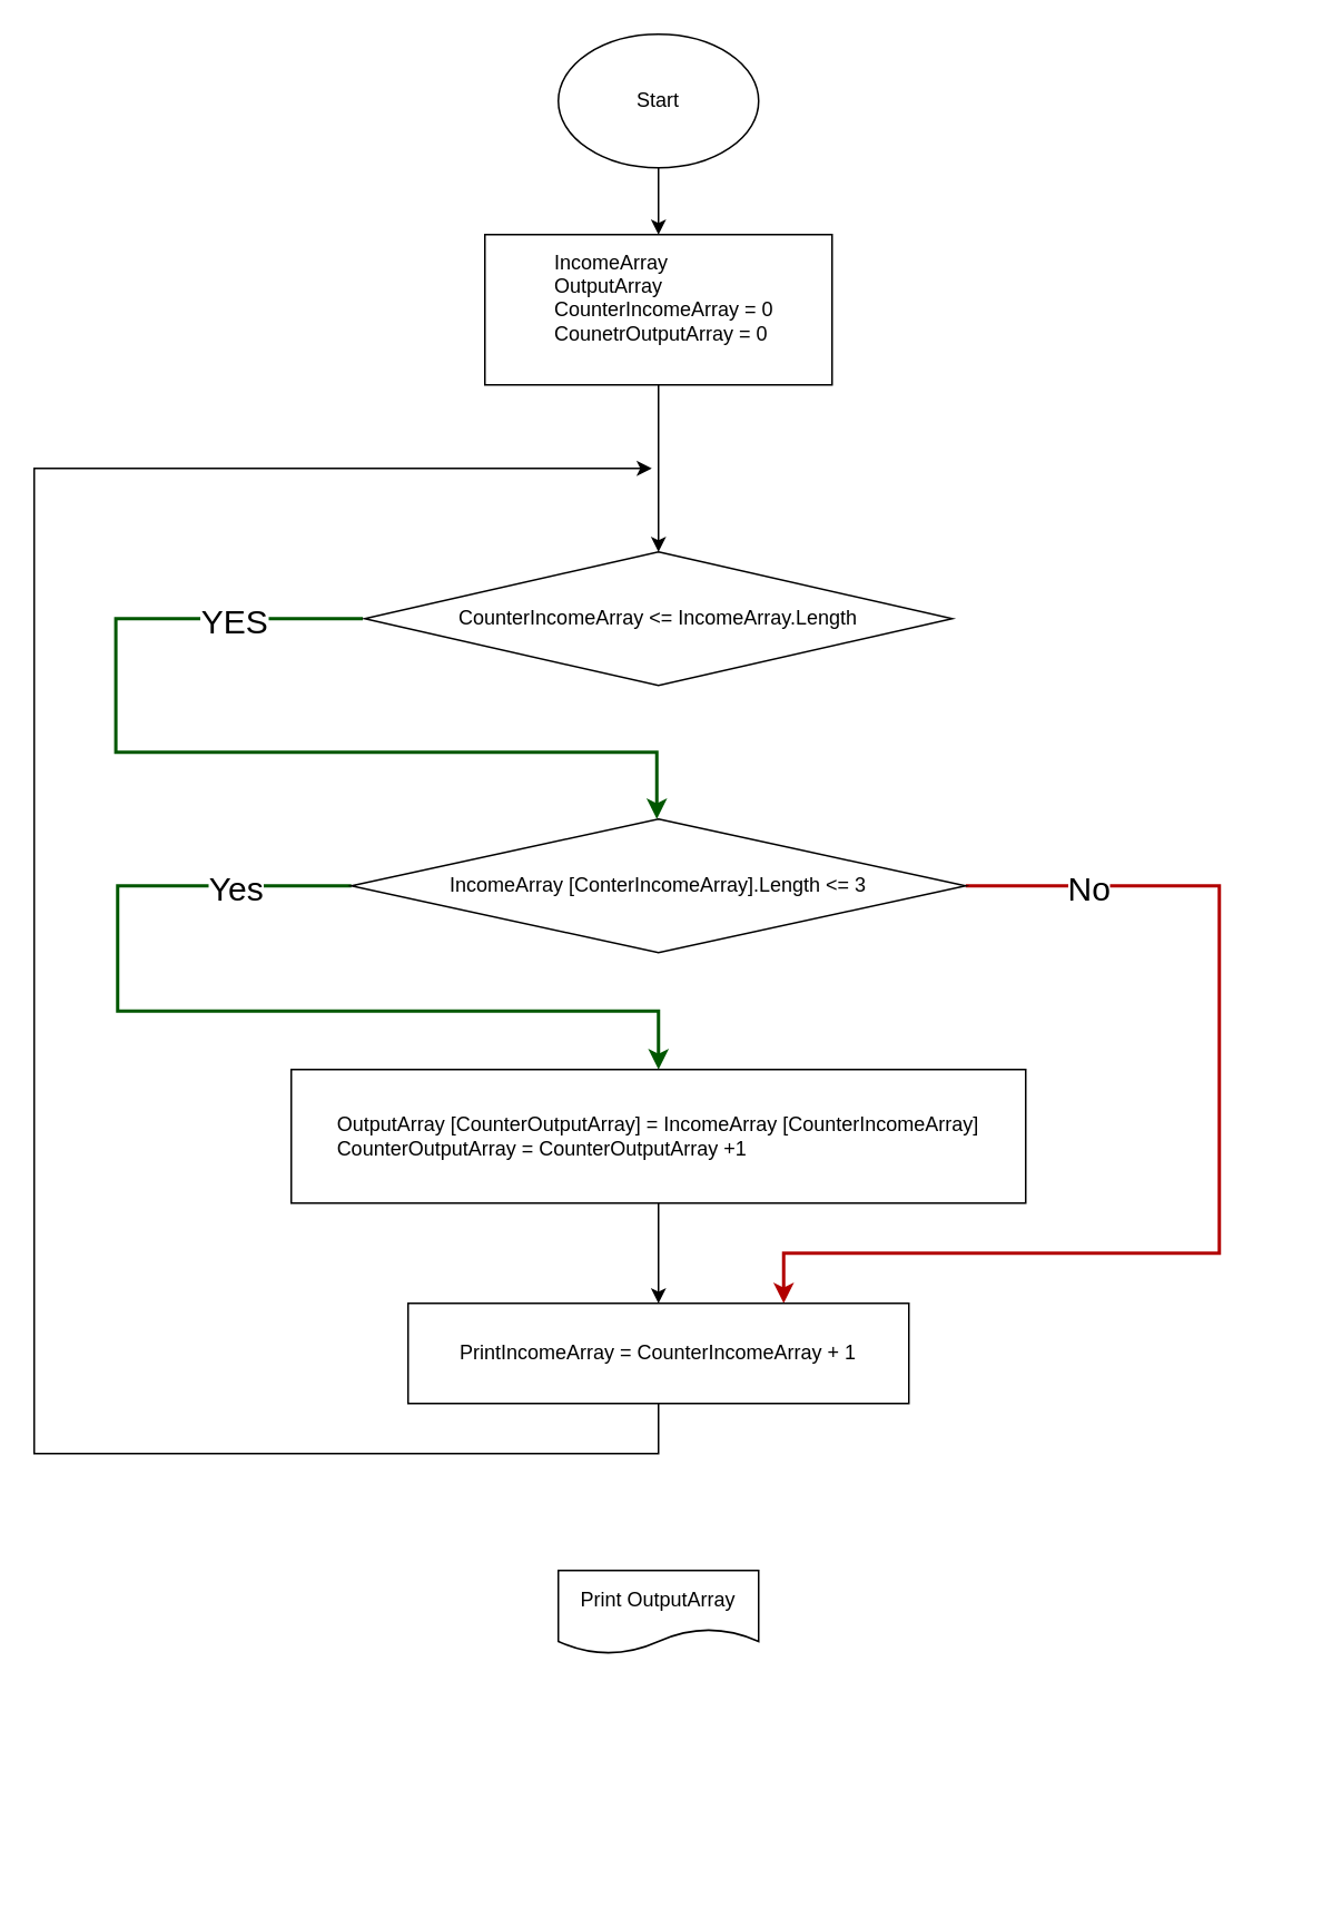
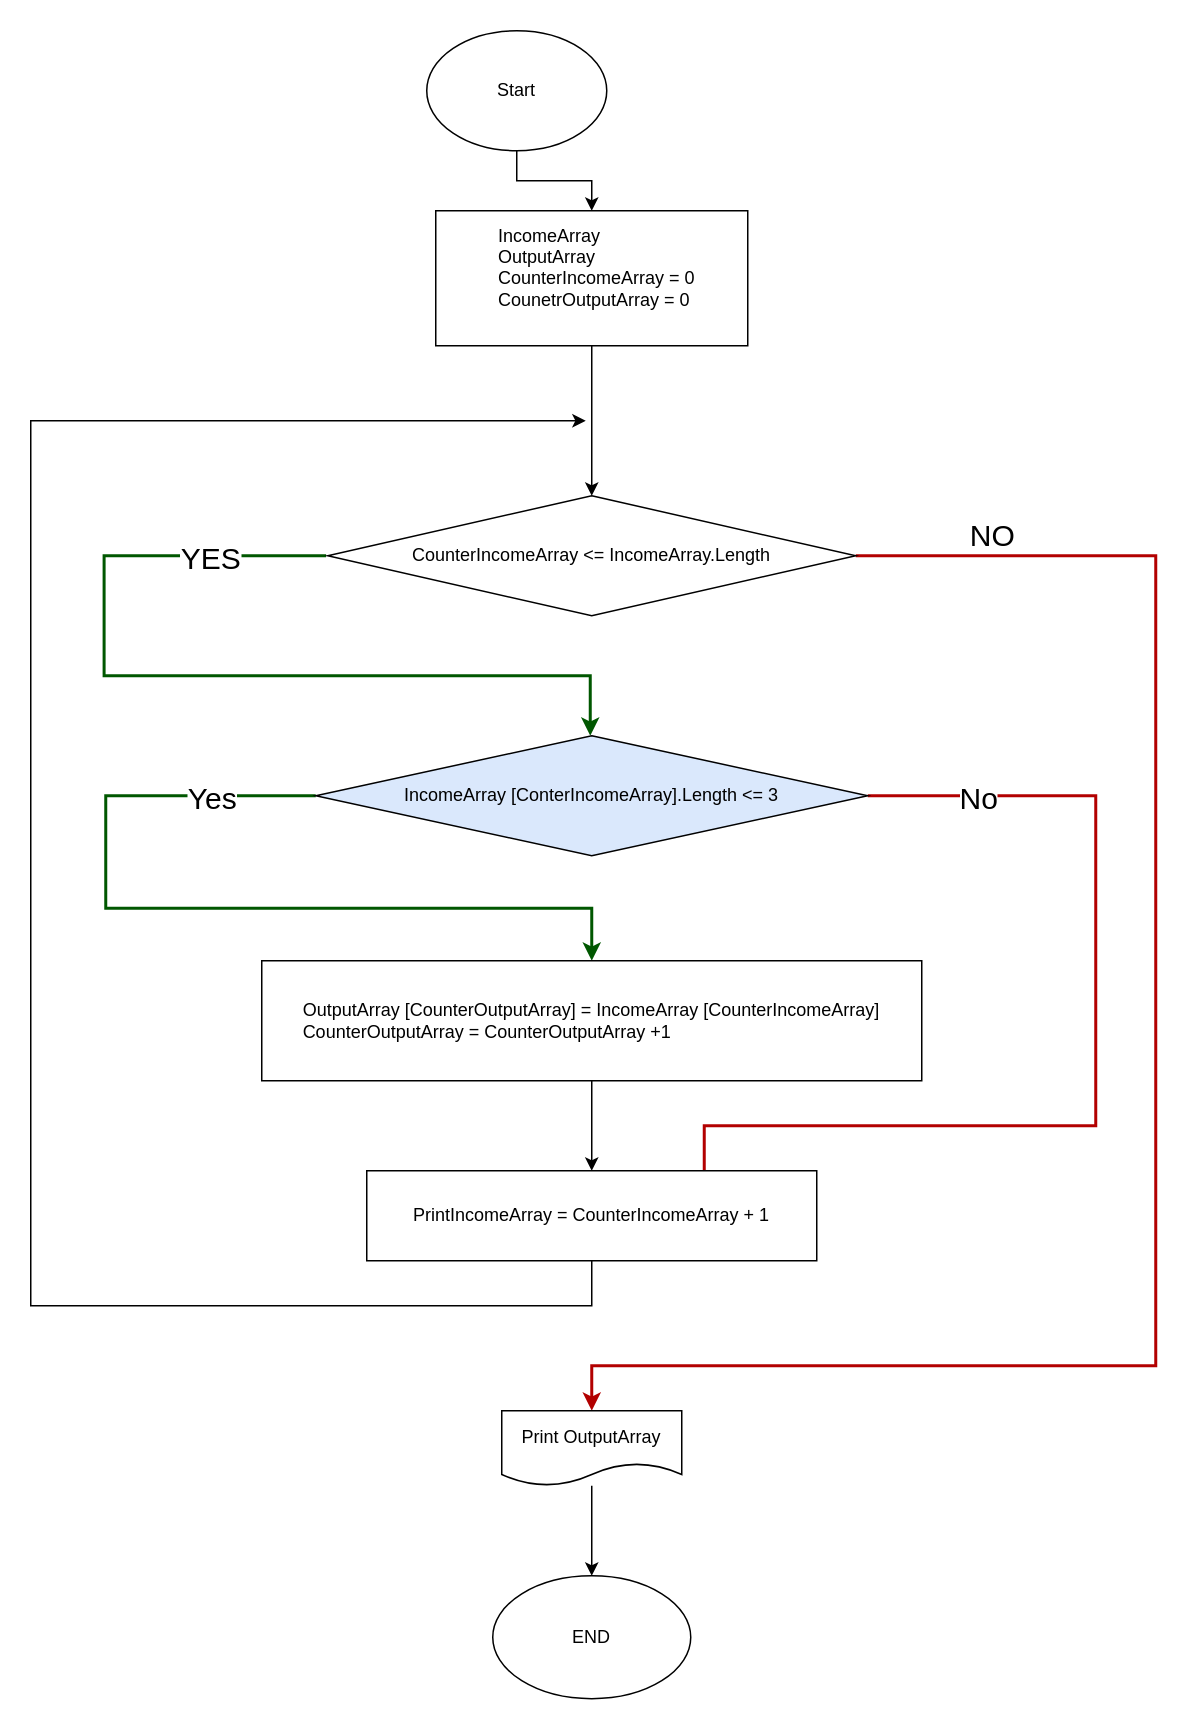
- <mxCell id="3" value="Start" style="ellipse;whiteSpace=wrap;html=1;" parent="1" vertex="1"><mxGeometry x="334" y="20" width="120" height="80" as="geometry" /></mxCell>
+ <mxCell id="3" value="Start" style="ellipse;whiteSpace=wrap;html=1;" parent="1" vertex="1"><mxGeometry x="284" y="20" width="120" height="80" as="geometry" /></mxCell>
- <mxCell id="15" value="IncomeArray [ConterIncomeArray].Length &amp;lt;= 3" style="rhombus;whiteSpace=wrap;html=1;" vertex="1" parent="1"><mxGeometry x="210" y="490" width="368" height="80" as="geometry" /></mxCell>
+ <mxCell id="15" value="IncomeArray [ConterIncomeArray].Length &amp;lt;= 3" style="rhombus;whiteSpace=wrap;html=1;fillColor=#dae8fc;" vertex="1" parent="1"><mxGeometry x="210" y="490" width="368" height="80" as="geometry" /></mxCell>
+ <mxCell id="8" value="" style="edgeStyle=orthogonalEdgeStyle;rounded=0;orthogonalLoop=1;jettySize=auto;html=1;fillColor=#e51400;strokeColor=#B20000;strokeWidth=2;" edge="1" parent="1" source="10" target="17"><mxGeometry relative="1" as="geometry"><Array as="points"><mxPoint x="770" y="370" /><mxPoint x="770" y="910" /><mxPoint x="394" y="910" /></Array></mxGeometry></mxCell>
+ <mxCell id="9" value="NO" style="edgeLabel;html=1;align=center;verticalAlign=middle;resizable=0;points=[];fontSize=20;" vertex="1" connectable="0" parent="8"><mxGeometry x="-0.031" y="1" relative="1" as="geometry"><mxPoint x="-111" y="-370" as="offset" /></mxGeometry></mxCell>
- <mxCell id="13" style="edgeStyle=orthogonalEdgeStyle;rounded=0;orthogonalLoop=1;jettySize=auto;html=1;entryX=0.75;entryY=0;entryDx=0;entryDy=0;fillColor=#e51400;strokeColor=#B20000;strokeWidth=2;" edge="1" parent="1" source="15" target="21"><mxGeometry relative="1" as="geometry"><Array as="points"><mxPoint x="730" y="530" /><mxPoint x="730" y="750" /><mxPoint x="469" y="750" /></Array></mxGeometry></mxCell>
+ <mxCell id="13" style="edgeStyle=orthogonalEdgeStyle;rounded=0;orthogonalLoop=1;jettySize=auto;html=1;entryX=0.75;entryY=0;entryDx=0;entryDy=0;fillColor=#e51400;strokeColor=#B20000;strokeWidth=2;endArrow=none;" edge="1" parent="1" source="15" target="21"><mxGeometry relative="1" as="geometry"><Array as="points"><mxPoint x="730" y="530" /><mxPoint x="730" y="750" /><mxPoint x="469" y="750" /></Array></mxGeometry></mxCell>
+ <mxCell id="16" style="edgeStyle=orthogonalEdgeStyle;rounded=0;orthogonalLoop=1;jettySize=auto;html=1;entryX=0.5;entryY=0;entryDx=0;entryDy=0;" edge="1" parent="1" source="17" target="18"><mxGeometry relative="1" as="geometry" /></mxCell>
+ <mxCell id="18" value="END" style="ellipse;whiteSpace=wrap;html=1;" vertex="1" parent="1"><mxGeometry x="328" y="1050" width="132" height="82" as="geometry" /></mxCell>
